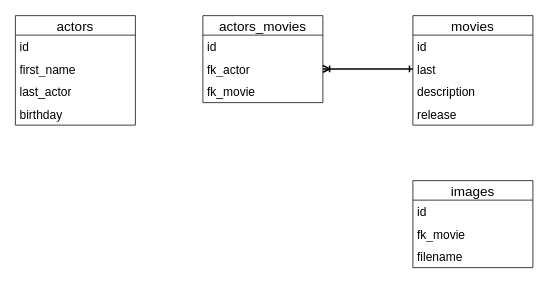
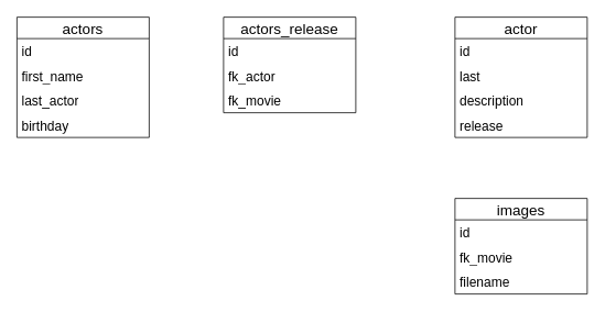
- <mxCell id="12" value="actors_movies" style="swimlane;fontStyle=0;childLayout=stackLayout;horizontal=1;startSize=26;horizontalStack=0;resizeParent=1;resizeParentMax=0;resizeLast=0;collapsible=1;marginBottom=0;align=center;fontSize=18;" vertex="1" parent="1"><mxGeometry x="270" y="20" width="160" height="116" as="geometry" /></mxCell>
+ <mxCell id="12" value="actors_release" style="swimlane;fontStyle=0;childLayout=stackLayout;horizontal=1;startSize=26;horizontalStack=0;resizeParent=1;resizeParentMax=0;resizeLast=0;collapsible=1;marginBottom=0;align=center;fontSize=18;" vertex="1" parent="1"><mxGeometry x="270" y="20" width="160" height="116" as="geometry" /></mxCell>
- <mxCell id="7" value="movies" style="swimlane;fontStyle=0;childLayout=stackLayout;horizontal=1;startSize=26;horizontalStack=0;resizeParent=1;resizeParentMax=0;resizeLast=0;collapsible=1;marginBottom=0;align=center;fontSize=18;" vertex="1" parent="1"><mxGeometry x="550" y="20" width="160" height="146" as="geometry" /></mxCell>
+ <mxCell id="7" value="actor" style="swimlane;fontStyle=0;childLayout=stackLayout;horizontal=1;startSize=26;horizontalStack=0;resizeParent=1;resizeParentMax=0;resizeLast=0;collapsible=1;marginBottom=0;align=center;fontSize=18;" vertex="1" parent="1"><mxGeometry x="550" y="20" width="160" height="146" as="geometry" /></mxCell>
- <mxCell id="16" style="edgeStyle=orthogonalEdgeStyle;rounded=0;orthogonalLoop=1;jettySize=auto;html=1;exitX=0;exitY=0.5;exitDx=0;exitDy=0;entryX=1;entryY=0.5;entryDx=0;entryDy=0;endArrow=ERoneToMany;endFill=0;startArrow=ERone;startFill=0;strokeWidth=2;" edge="1" parent="1" source="9" target="14"><mxGeometry relative="1" as="geometry" /></mxCell>
